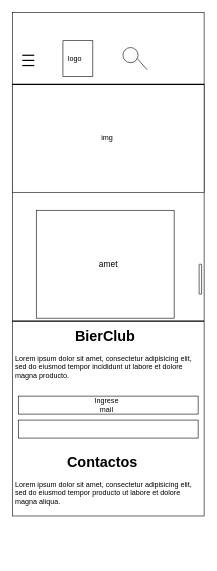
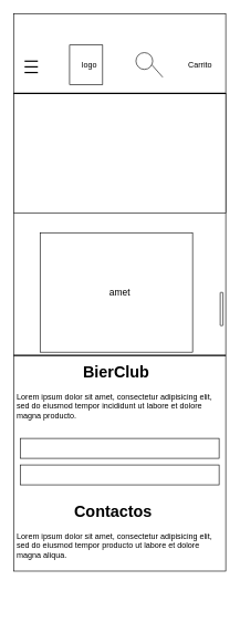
- <mxCell id="5" value="logo" style="text;html=1;strokeColor=none;fillColor=none;align=center;verticalAlign=middle;whiteSpace=wrap;rounded=0;" parent="2" vertex="1"><mxGeometry x="89.996" y="59.64" width="29.091" height="35" as="geometry" /></mxCell>
+ <mxCell id="5" value="logo" style="text;html=1;strokeColor=none;fillColor=none;align=center;verticalAlign=middle;whiteSpace=wrap;rounded=0;" parent="2" vertex="1"><mxGeometry x="99.996" y="59.64" width="29.091" height="35" as="geometry" /></mxCell>
+ <mxCell id="6" value="Carrito" style="text;html=1;strokeColor=none;fillColor=none;align=center;verticalAlign=middle;whiteSpace=wrap;rounded=0;" parent="2" vertex="1"><mxGeometry x="273.334" y="67.14" width="16.623" height="20" as="geometry" /></mxCell>
- <mxCell id="11" value="img" style="text;html=1;strokeColor=none;fillColor=none;align=center;verticalAlign=middle;whiteSpace=wrap;rounded=0;" parent="2" vertex="1"><mxGeometry x="149.615" y="200" width="16.623" height="20" as="geometry" /></mxCell>
- <mxCell id="21" value="Ingrese mail" style="text;html=1;strokeColor=none;fillColor=none;align=center;verticalAlign=middle;whiteSpace=wrap;rounded=0;" parent="2" vertex="1"><mxGeometry x="131.26" y="645" width="53.333" height="20" as="geometry" /></mxCell>
